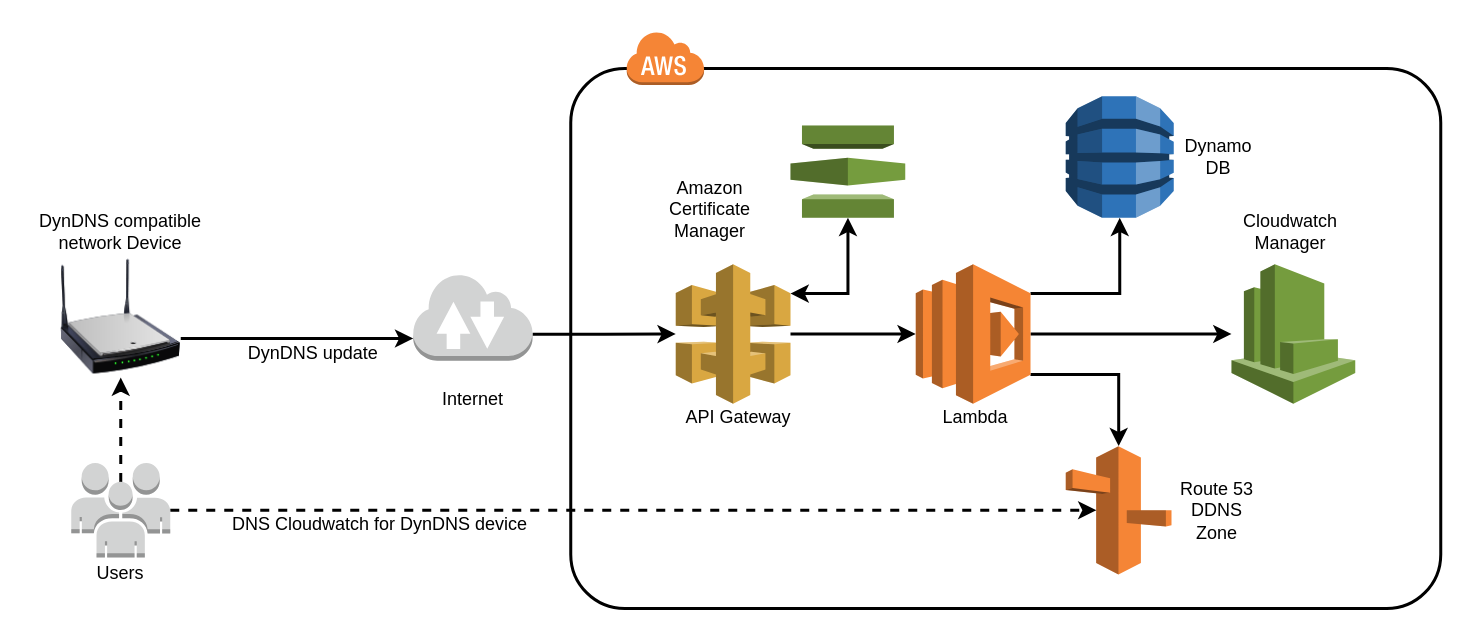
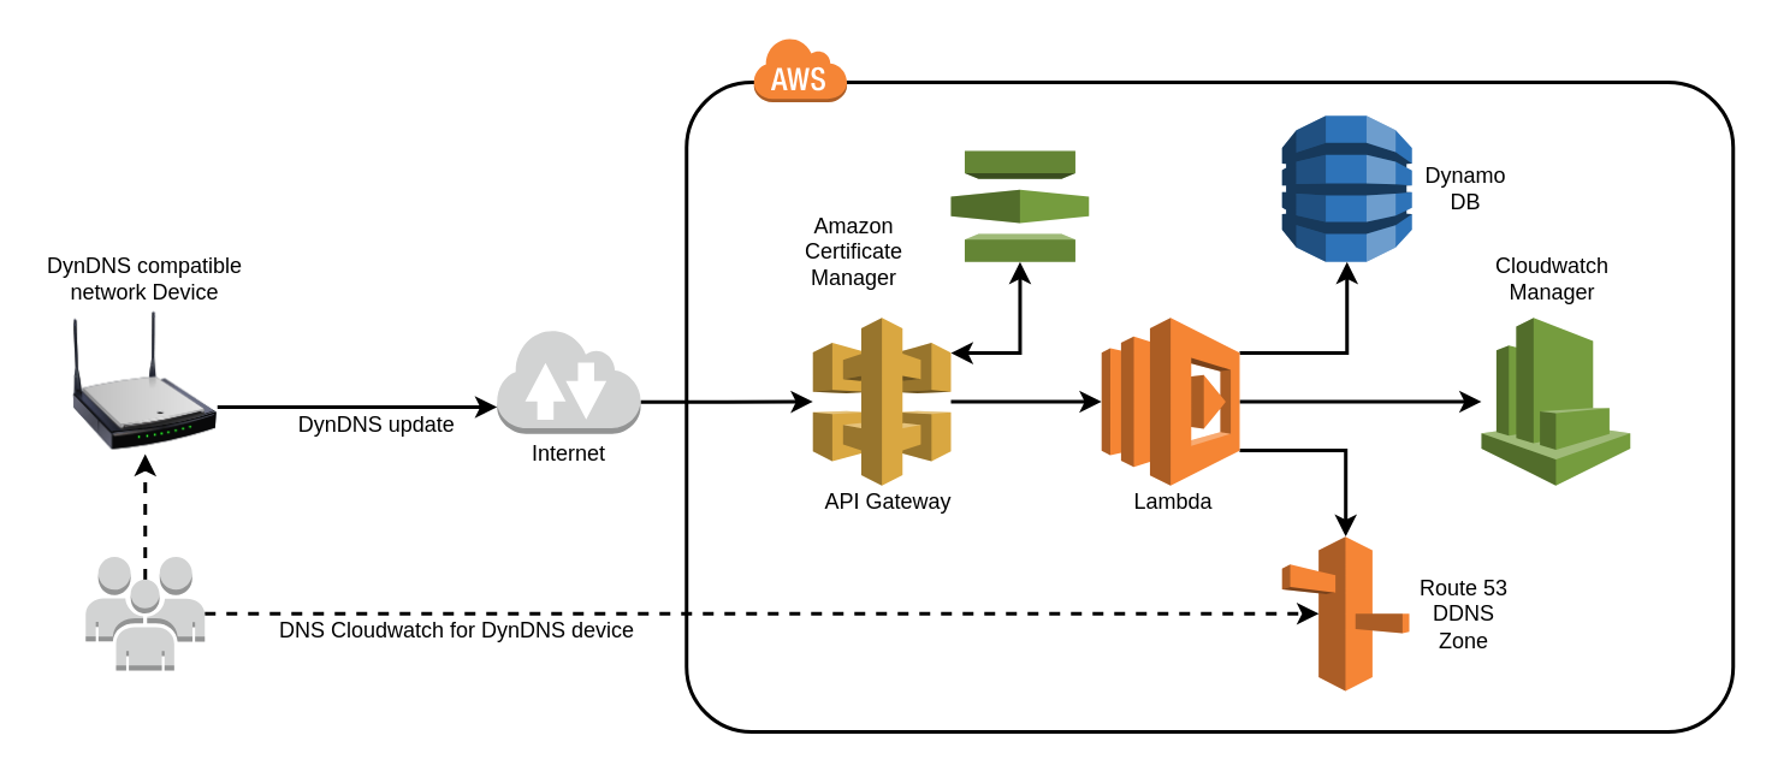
- <mxCell id="30" value="Internet" style="text;html=1;strokeColor=none;fillColor=none;align=center;verticalAlign=middle;whiteSpace=wrap;rounded=0;" vertex="1" parent="1"><mxGeometry x="284.75" y="254.75" width="60" height="22.75" as="geometry" /></mxCell>
+ <mxCell id="30" value="Internet" style="text;html=1;strokeColor=none;fillColor=none;align=center;verticalAlign=middle;whiteSpace=wrap;rounded=0;" vertex="1" parent="1"><mxGeometry x="284.75" y="239.75" width="60" height="22.75" as="geometry" /></mxCell>
- <mxCell id="29" value="Users" style="text;html=1;strokeColor=none;fillColor=none;align=center;verticalAlign=middle;whiteSpace=wrap;rounded=0;" vertex="1" parent="1"><mxGeometry x="50" y="371" width="60" height="22.75" as="geometry" /></mxCell>
